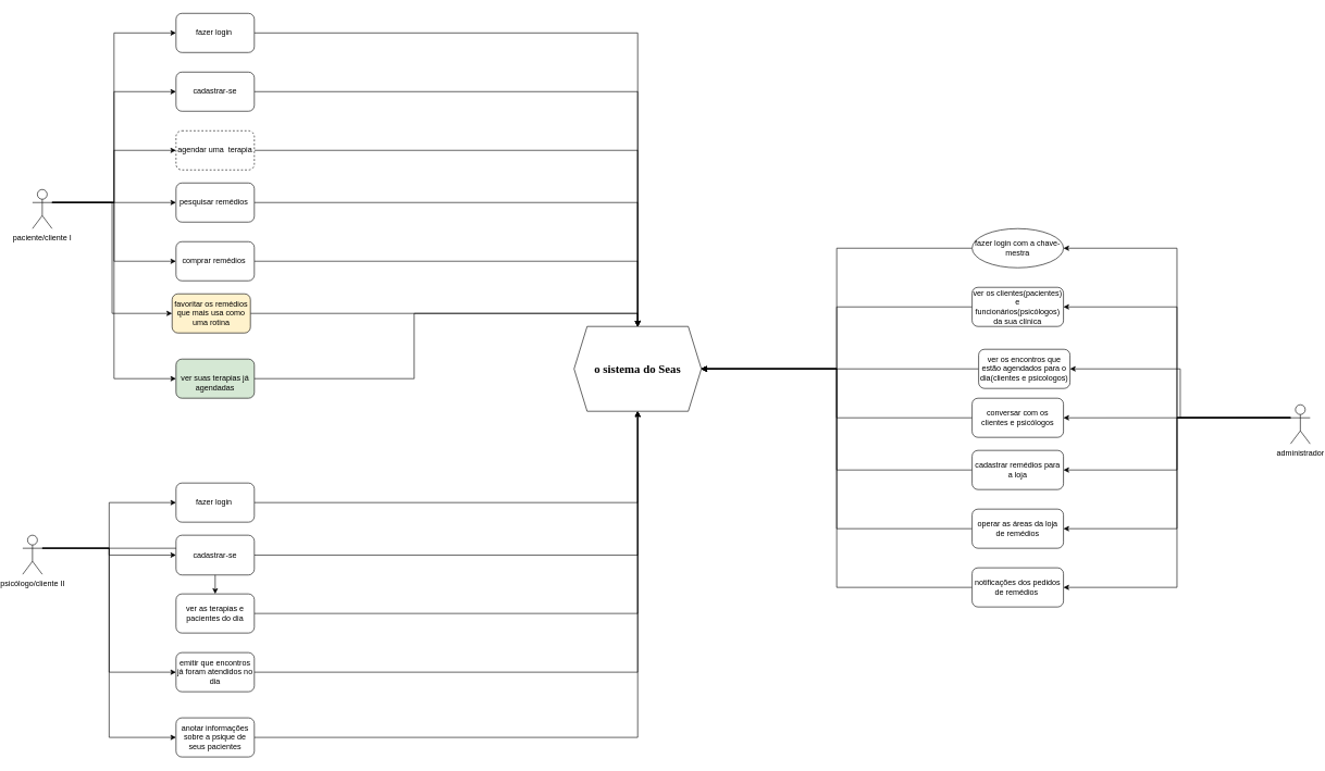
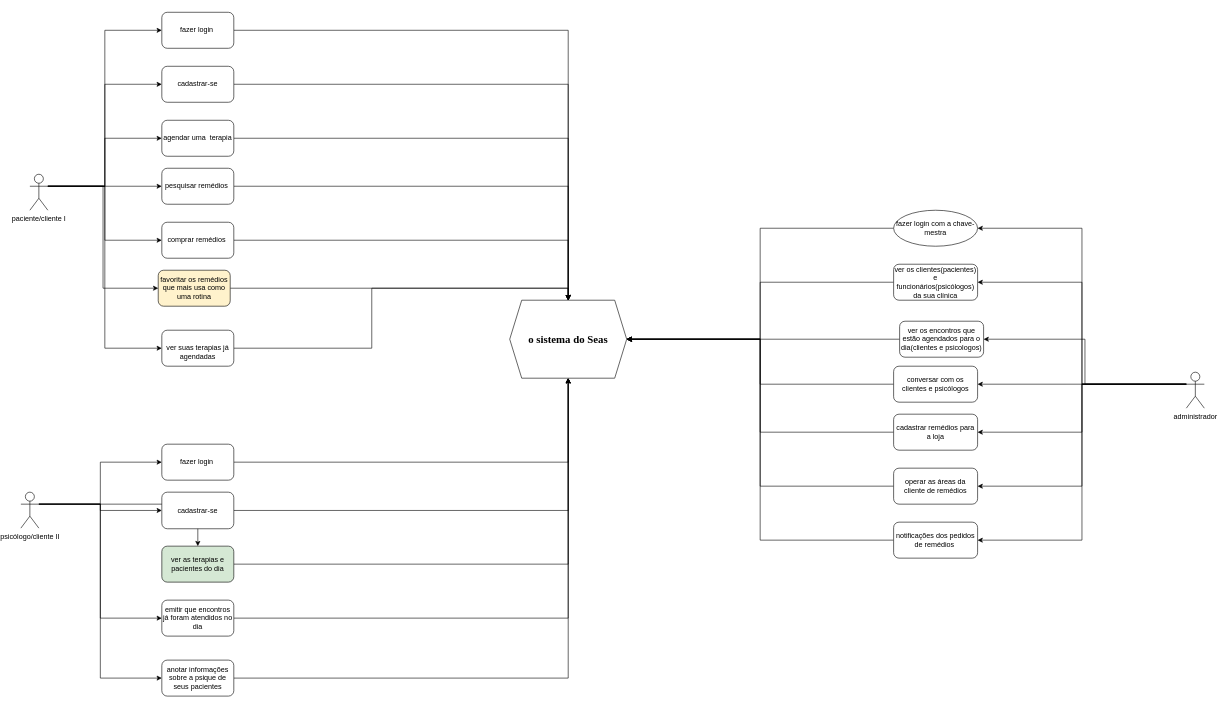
- <mxCell id="35" value="&lt;font style=&quot;vertical-align: inherit;&quot;&gt;&lt;font style=&quot;vertical-align: inherit;&quot;&gt;agendar uma&amp;nbsp; terapia&lt;/font&gt;&lt;/font&gt;" style="rounded=1;whiteSpace=wrap;html=1;dashed=1;" parent="1" vertex="1"><mxGeometry x="255" y="200" width="120" height="60" as="geometry" /></mxCell>
+ <mxCell id="35" value="&lt;font style=&quot;vertical-align: inherit;&quot;&gt;&lt;font style=&quot;vertical-align: inherit;&quot;&gt;agendar uma&amp;nbsp; terapia&lt;/font&gt;&lt;/font&gt;" style="rounded=1;whiteSpace=wrap;html=1;" parent="1" vertex="1"><mxGeometry x="255" y="200" width="120" height="60" as="geometry" /></mxCell>
- <mxCell id="62" value="&lt;h2&gt;&lt;font style=&quot;vertical-align: inherit;&quot;&gt;&lt;font style=&quot;vertical-align: inherit;&quot;&gt;&lt;font style=&quot;vertical-align: inherit;&quot;&gt;&lt;font style=&quot;vertical-align: inherit;&quot; face=&quot;Comic Sans MS&quot;&gt;&lt;font style=&quot;vertical-align: inherit;&quot;&gt;&lt;font style=&quot;vertical-align: inherit;&quot;&gt;o sistema do Seas&lt;/font&gt;&lt;/font&gt;&lt;/font&gt;&lt;/font&gt;&lt;/font&gt;&lt;/font&gt;&lt;/h2&gt;" style="shape=hexagon;perimeter=hexagonPerimeter2;whiteSpace=wrap;html=1;fixedSize=1;" parent="1" vertex="1"><mxGeometry x="865" y="500" width="195" height="130" as="geometry" /></mxCell>
+ <mxCell id="62" value="&lt;h2&gt;&lt;font style=&quot;vertical-align: inherit;&quot;&gt;&lt;font style=&quot;vertical-align: inherit;&quot;&gt;&lt;font style=&quot;vertical-align: inherit;&quot;&gt;&lt;font style=&quot;vertical-align: inherit;&quot; face=&quot;Comic Sans MS&quot;&gt;&lt;font style=&quot;vertical-align: inherit;&quot;&gt;&lt;font style=&quot;vertical-align: inherit;&quot;&gt;o sistema do Seas&lt;/font&gt;&lt;/font&gt;&lt;/font&gt;&lt;/font&gt;&lt;/font&gt;&lt;/font&gt;&lt;/h2&gt;" style="shape=hexagon;perimeter=hexagonPerimeter2;whiteSpace=wrap;html=1;fixedSize=1;" parent="1" vertex="1"><mxGeometry x="835" y="500" width="195" height="130" as="geometry" /></mxCell>
- <mxCell id="43" value="&lt;br&gt;&lt;font style=&quot;vertical-align: inherit;&quot;&gt;&lt;font style=&quot;vertical-align: inherit;&quot;&gt;ver suas terapias já agendadas&lt;/font&gt;&lt;/font&gt;" style="rounded=1;whiteSpace=wrap;html=1;fillColor=#d5e8d4;" parent="1" vertex="1"><mxGeometry x="255" y="550" width="120" height="60" as="geometry" /></mxCell>
+ <mxCell id="43" value="&lt;br&gt;&lt;font style=&quot;vertical-align: inherit;&quot;&gt;&lt;font style=&quot;vertical-align: inherit;&quot;&gt;ver suas terapias já agendadas&lt;/font&gt;&lt;/font&gt;" style="rounded=1;whiteSpace=wrap;html=1;" parent="1" vertex="1"><mxGeometry x="255" y="550" width="120" height="60" as="geometry" /></mxCell>
- <mxCell id="59" value="&lt;font style=&quot;vertical-align: inherit;&quot;&gt;&lt;font style=&quot;vertical-align: inherit;&quot;&gt;operar as áreas da loja de remédios&lt;/font&gt;&lt;/font&gt;" style="rounded=1;whiteSpace=wrap;html=1;" parent="1" vertex="1"><mxGeometry x="1475" y="780" width="140" height="60" as="geometry" /></mxCell>
+ <mxCell id="59" value="&lt;font style=&quot;vertical-align: inherit;&quot;&gt;&lt;font style=&quot;vertical-align: inherit;&quot;&gt;operar as áreas da cliente de remédios&lt;/font&gt;&lt;/font&gt;" style="rounded=1;whiteSpace=wrap;html=1;" parent="1" vertex="1"><mxGeometry x="1475" y="780" width="140" height="60" as="geometry" /></mxCell>
- <mxCell id="45" value="&lt;font style=&quot;vertical-align: inherit;&quot;&gt;&lt;font style=&quot;vertical-align: inherit;&quot;&gt;ver as terapias e pacientes do dia&lt;/font&gt;&lt;/font&gt;" style="rounded=1;whiteSpace=wrap;html=1;" parent="1" vertex="1"><mxGeometry x="255" y="910" width="120" height="60" as="geometry" /></mxCell>
+ <mxCell id="45" value="&lt;font style=&quot;vertical-align: inherit;&quot;&gt;&lt;font style=&quot;vertical-align: inherit;&quot;&gt;ver as terapias e pacientes do dia&lt;/font&gt;&lt;/font&gt;" style="rounded=1;whiteSpace=wrap;html=1;fillColor=#d5e8d4;" parent="1" vertex="1"><mxGeometry x="255" y="910" width="120" height="60" as="geometry" /></mxCell>
